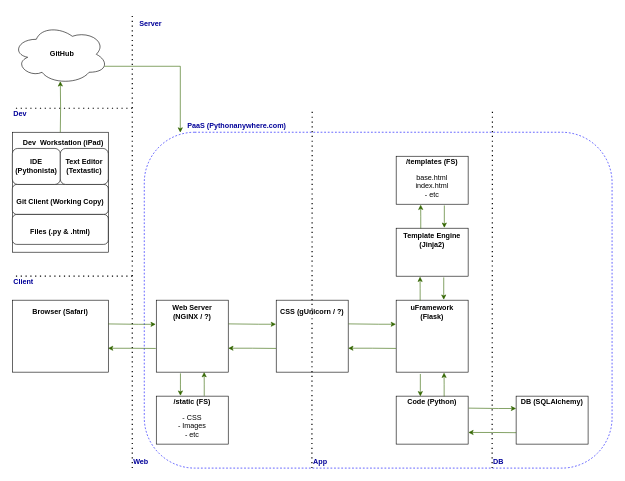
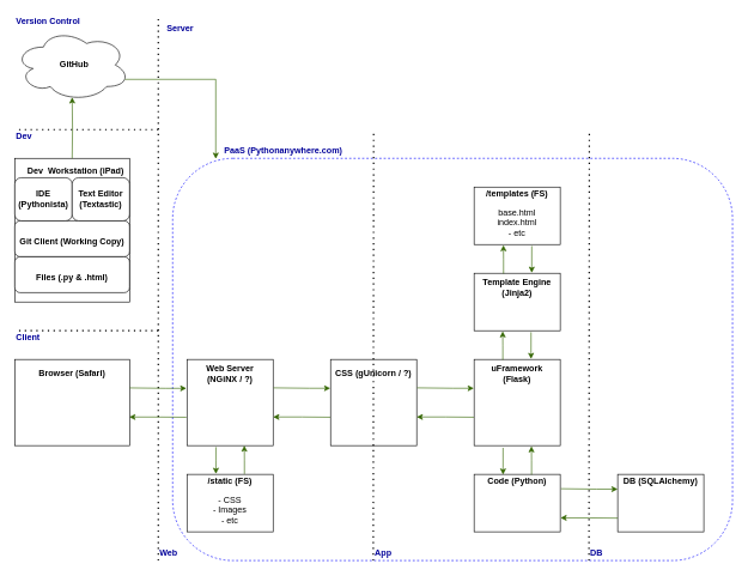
+ <mxCell id="23" value="Version Control" style="text;html=1;strokeColor=none;fillColor=none;align=left;verticalAlign=middle;whiteSpace=wrap;rounded=0;fontStyle=1;fontColor=#000099;" parent="1" vertex="1"><mxGeometry x="20" y="20" width="120" height="20" as="geometry" /></mxCell>
